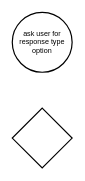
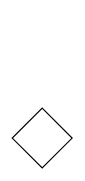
- <mxCell id="2" value="ask user for response type option" style="strokeWidth=2;html=1;shape=mxgraph.flowchart.start_2;whiteSpace=wrap;hachureGap=4;pointerEvents=0;" vertex="1" parent="1"><mxGeometry x="20" y="20" width="100" height="100" as="geometry" /></mxCell>
